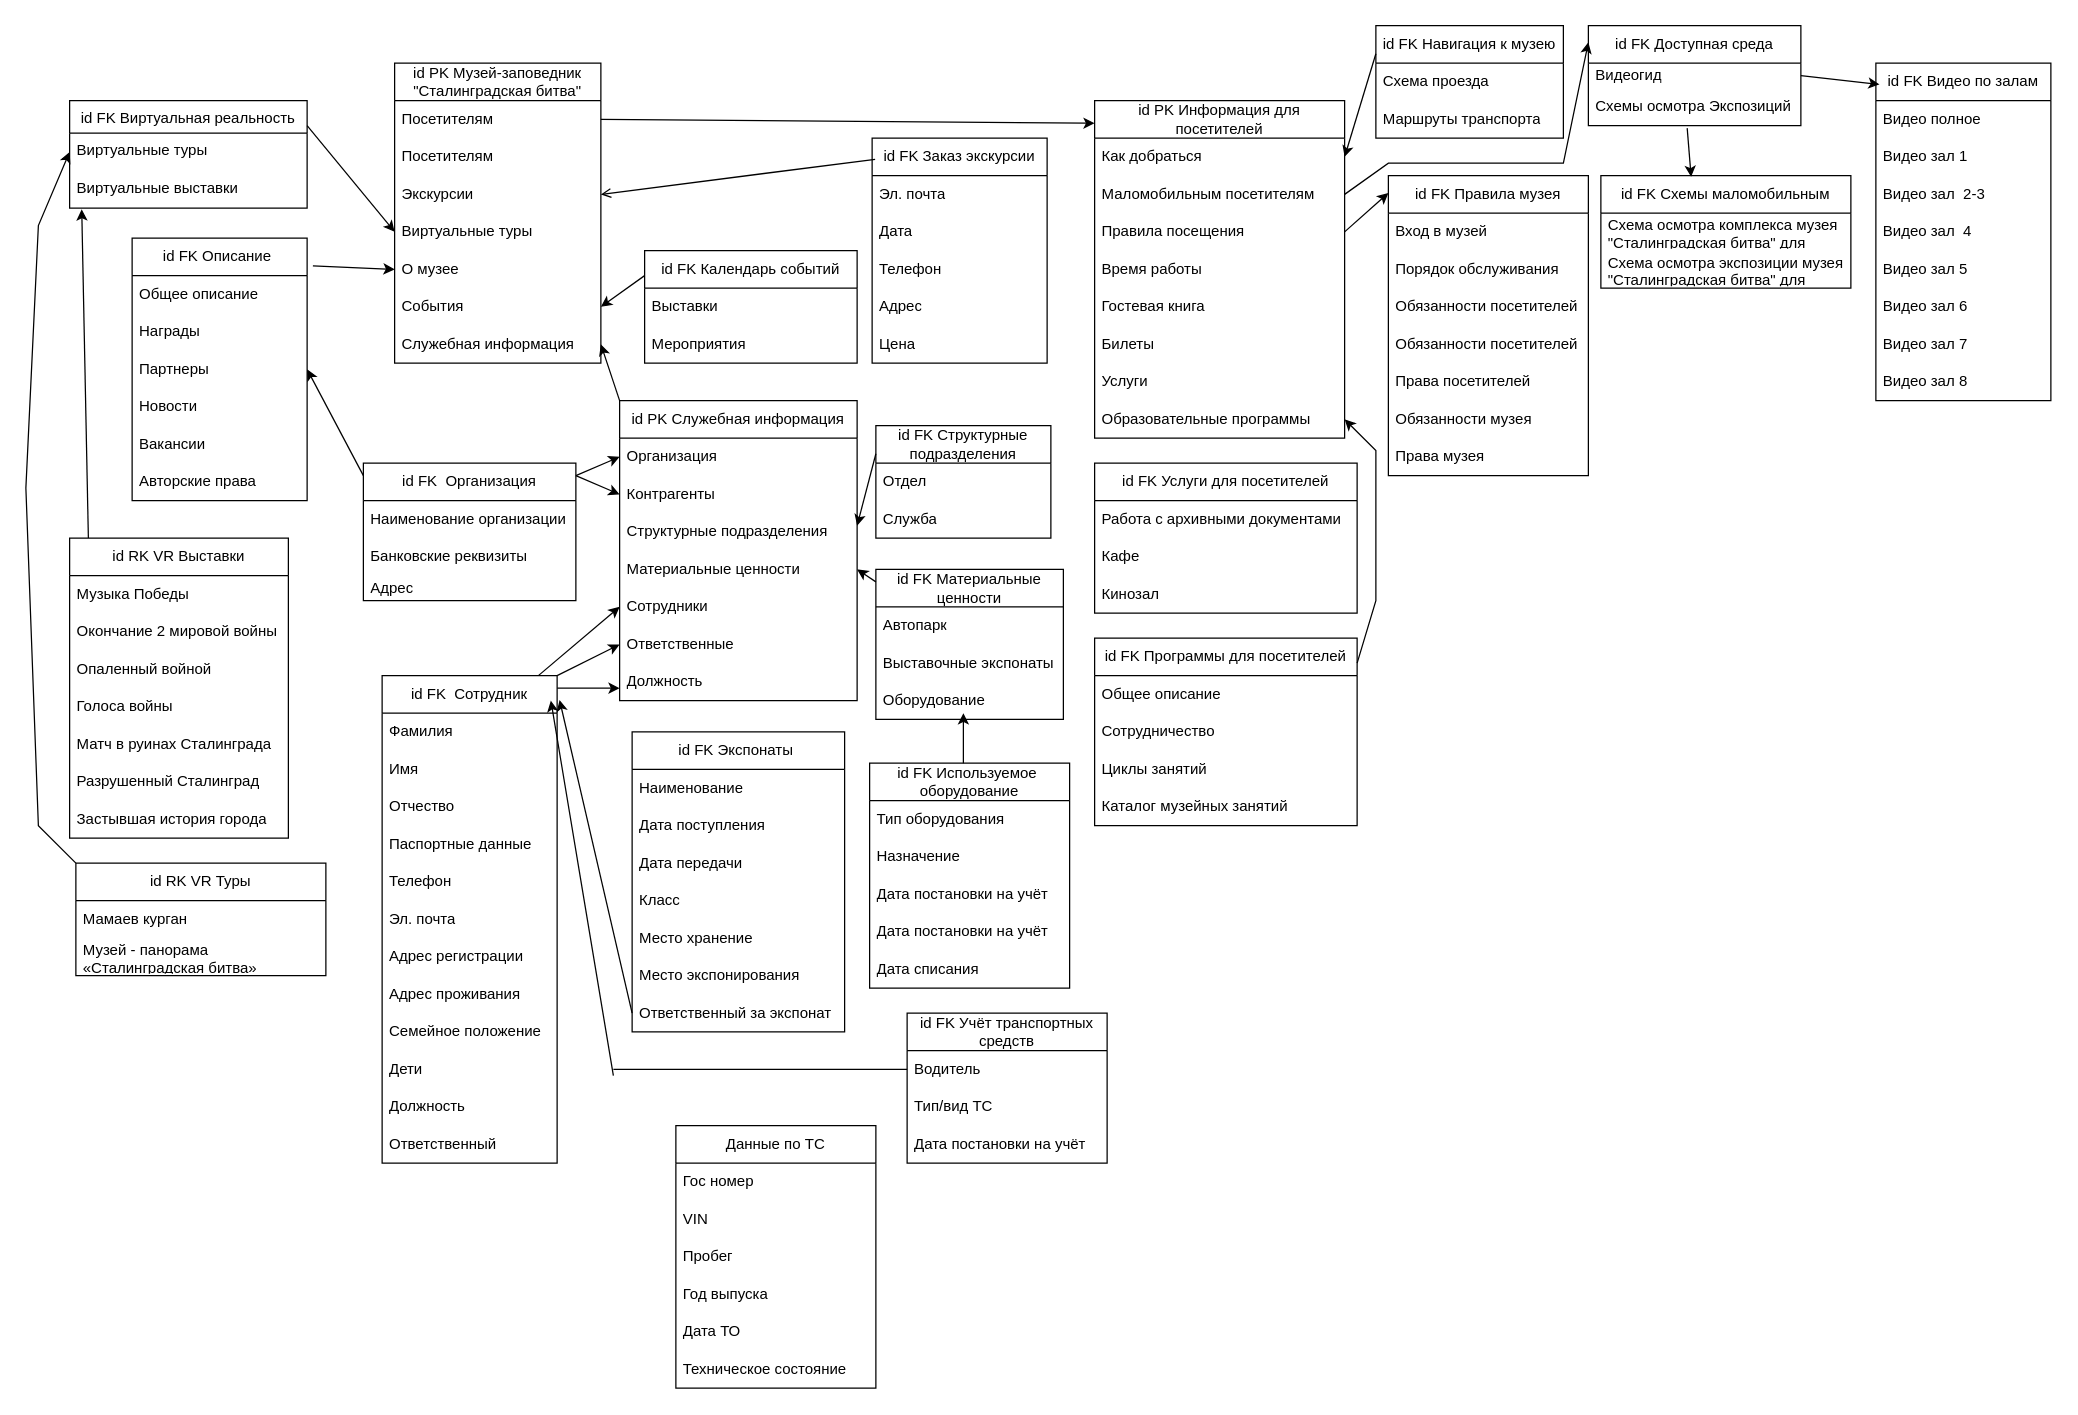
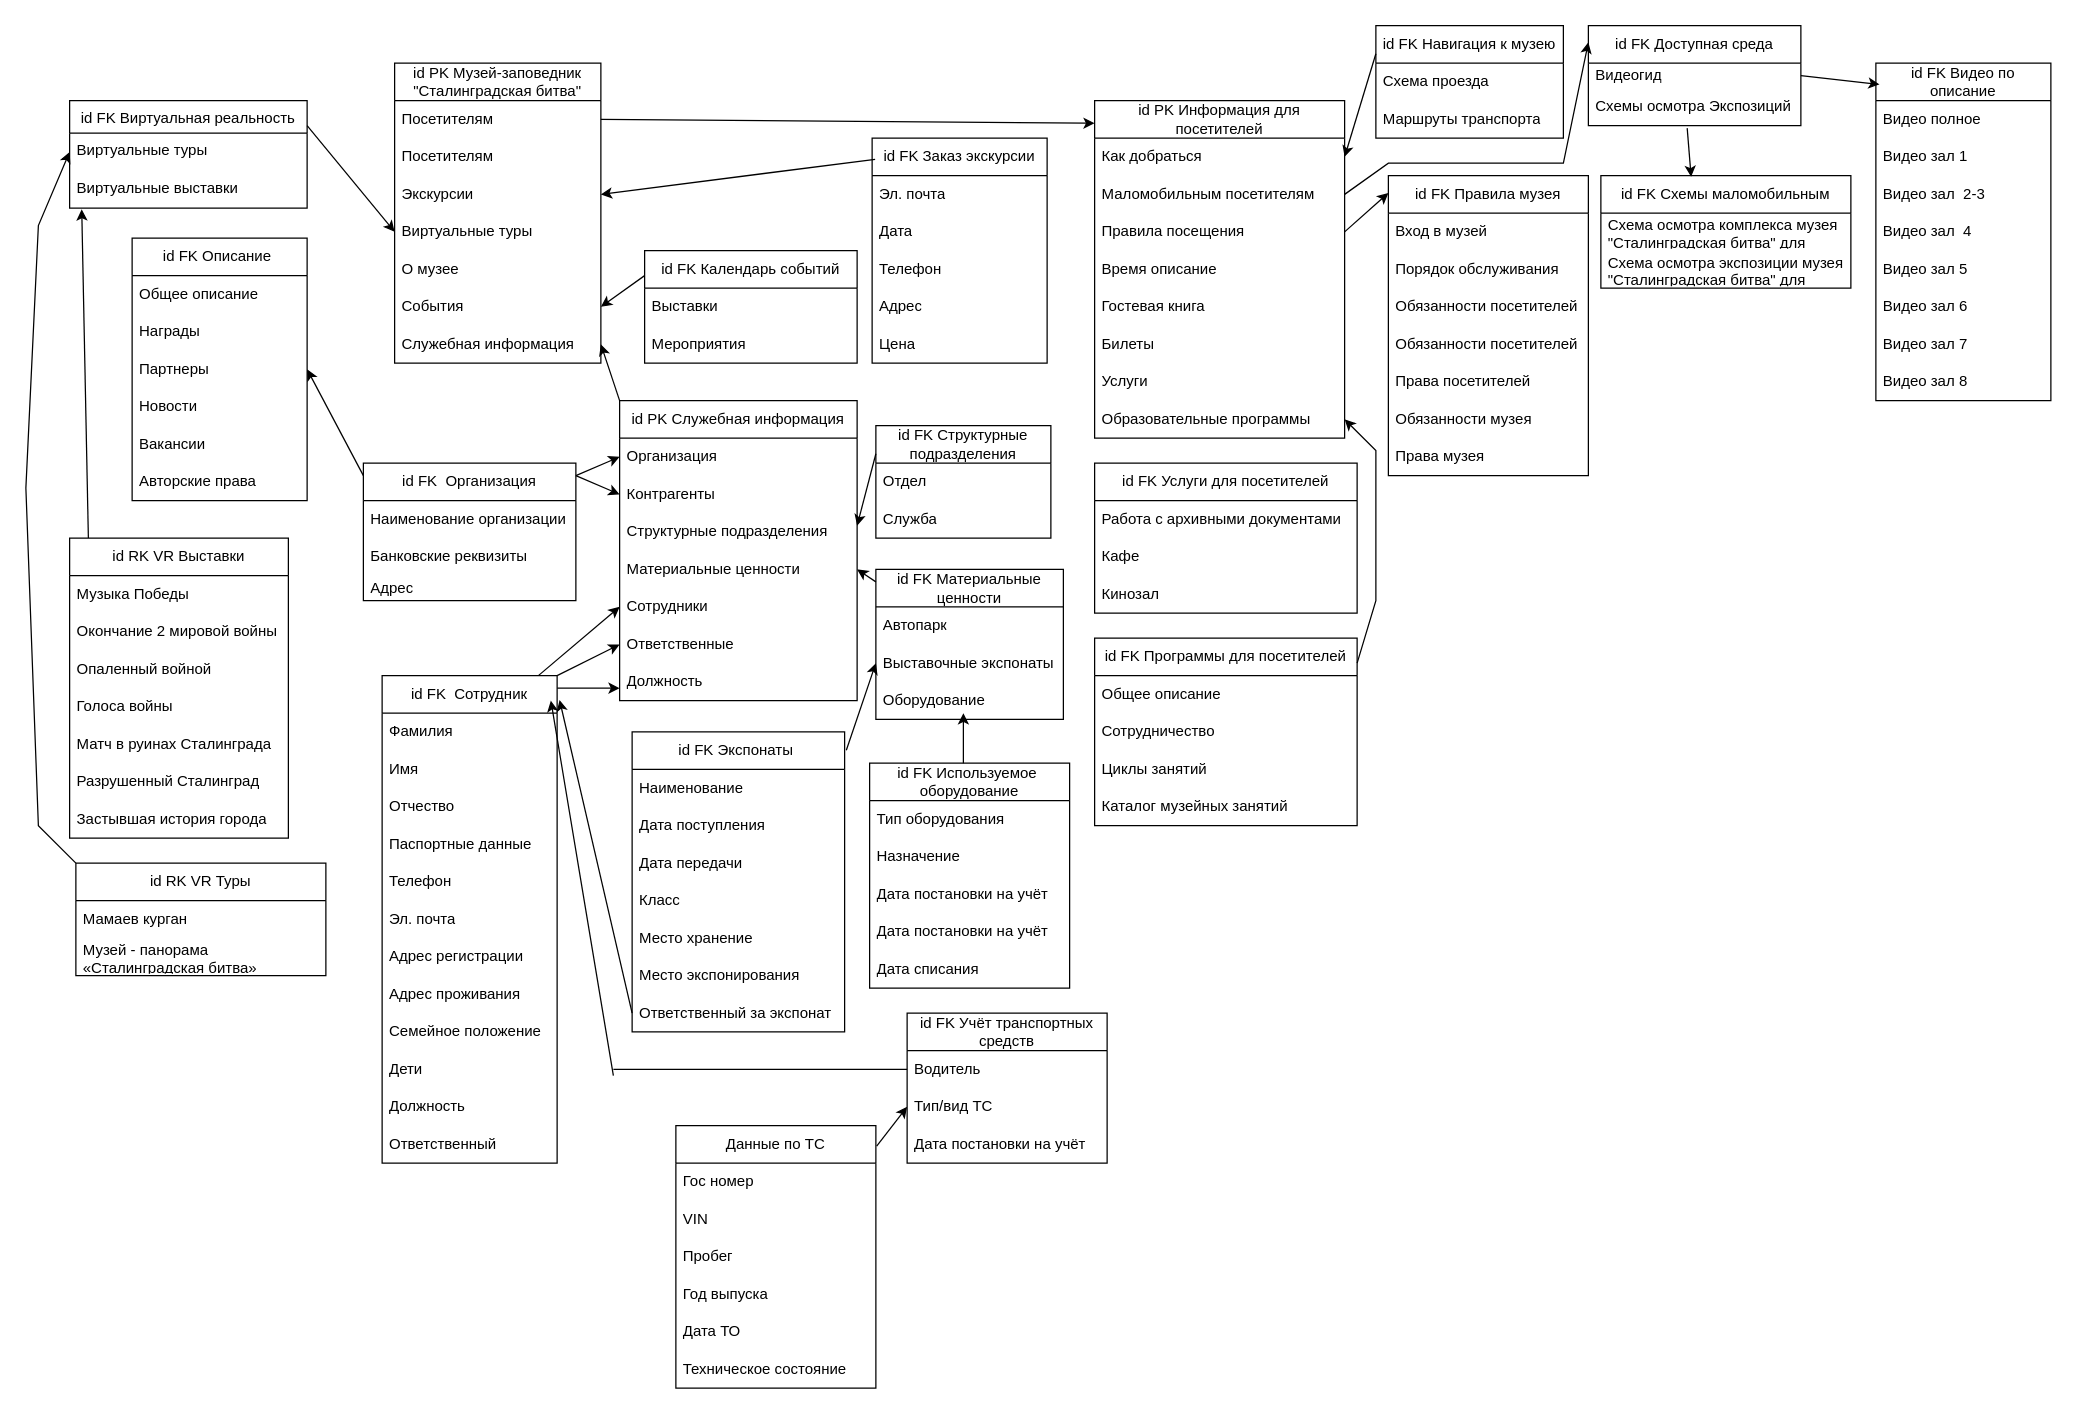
- <mxCell id="147" value="id FK&amp;nbsp;Видео по залам" style="swimlane;fontStyle=0;childLayout=stackLayout;horizontal=1;startSize=30;horizontalStack=0;resizeParent=1;resizeParentMax=0;resizeLast=0;collapsible=1;marginBottom=0;whiteSpace=wrap;html=1;" vertex="1" parent="1"><mxGeometry x="1500" y="50" width="140" height="270" as="geometry" /></mxCell>
+ <mxCell id="147" value="id FK&amp;nbsp;Видео по описание" style="swimlane;fontStyle=0;childLayout=stackLayout;horizontal=1;startSize=30;horizontalStack=0;resizeParent=1;resizeParentMax=0;resizeLast=0;collapsible=1;marginBottom=0;whiteSpace=wrap;html=1;" vertex="1" parent="1"><mxGeometry x="1500" y="50" width="140" height="270" as="geometry" /></mxCell>
- <mxCell id="70" value="" style="endArrow=open;html=1;rounded=0;entryX=1;entryY=0.5;entryDx=0;entryDy=0;exitX=0.017;exitY=0.094;exitDx=0;exitDy=0;exitPerimeter=0;" parent="1" source="64" target="5" edge="1"><mxGeometry width="50" height="50" relative="1" as="geometry"><mxPoint x="720" y="120" as="sourcePoint" /><mxPoint x="480" y="160" as="targetPoint" /></mxGeometry></mxCell>
+ <mxCell id="70" value="" style="endArrow=classic;html=1;rounded=0;entryX=1;entryY=0.5;entryDx=0;entryDy=0;exitX=0.017;exitY=0.094;exitDx=0;exitDy=0;exitPerimeter=0;" parent="1" source="64" target="5" edge="1"><mxGeometry width="50" height="50" relative="1" as="geometry"><mxPoint x="720" y="120" as="sourcePoint" /><mxPoint x="480" y="160" as="targetPoint" /></mxGeometry></mxCell>
- <mxCell id="80" value="" style="endArrow=classic;html=1;rounded=0;exitX=1.033;exitY=0.106;exitDx=0;exitDy=0;exitPerimeter=0;entryX=0;entryY=0.5;entryDx=0;entryDy=0;" parent="1" source="71" edge="1" target="7"><mxGeometry width="50" height="50" relative="1" as="geometry"><mxPoint x="265" y="240" as="sourcePoint" /><mxPoint x="315" y="190" as="targetPoint" /></mxGeometry></mxCell>
- <mxCell id="110" value="Время работы" style="text;strokeColor=none;fillColor=none;align=left;verticalAlign=middle;spacingLeft=4;spacingRight=4;overflow=hidden;points=[[0,0.5],[1,0.5]];portConstraint=eastwest;rotatable=0;whiteSpace=wrap;html=1;" parent="106" vertex="1"><mxGeometry y="120" width="200" height="30" as="geometry" /></mxCell>
+ <mxCell id="110" value="Время описание" style="text;strokeColor=none;fillColor=none;align=left;verticalAlign=middle;spacingLeft=4;spacingRight=4;overflow=hidden;points=[[0,0.5],[1,0.5]];portConstraint=eastwest;rotatable=0;whiteSpace=wrap;html=1;" parent="106" vertex="1"><mxGeometry y="120" width="200" height="30" as="geometry" /></mxCell>
+ <mxCell id="58" value="" style="endArrow=classic;html=1;rounded=0;exitX=1.008;exitY=0.061;exitDx=0;exitDy=0;exitPerimeter=0;entryX=0;entryY=0.5;entryDx=0;entryDy=0;" parent="1" source="50" target="46" edge="1"><mxGeometry width="50" height="50" relative="1" as="geometry"><mxPoint x="675" y="620" as="sourcePoint" /><mxPoint x="725" y="570" as="targetPoint" /></mxGeometry></mxCell>
+ <mxCell id="105" value="" style="endArrow=classic;html=1;rounded=0;exitX=1.004;exitY=0.078;exitDx=0;exitDy=0;exitPerimeter=0;entryX=0;entryY=0.5;entryDx=0;entryDy=0;" parent="1" source="98" target="94" edge="1"><mxGeometry width="50" height="50" relative="1" as="geometry"><mxPoint x="730" y="800" as="sourcePoint" /><mxPoint x="780" y="750" as="targetPoint" /></mxGeometry></mxCell>
